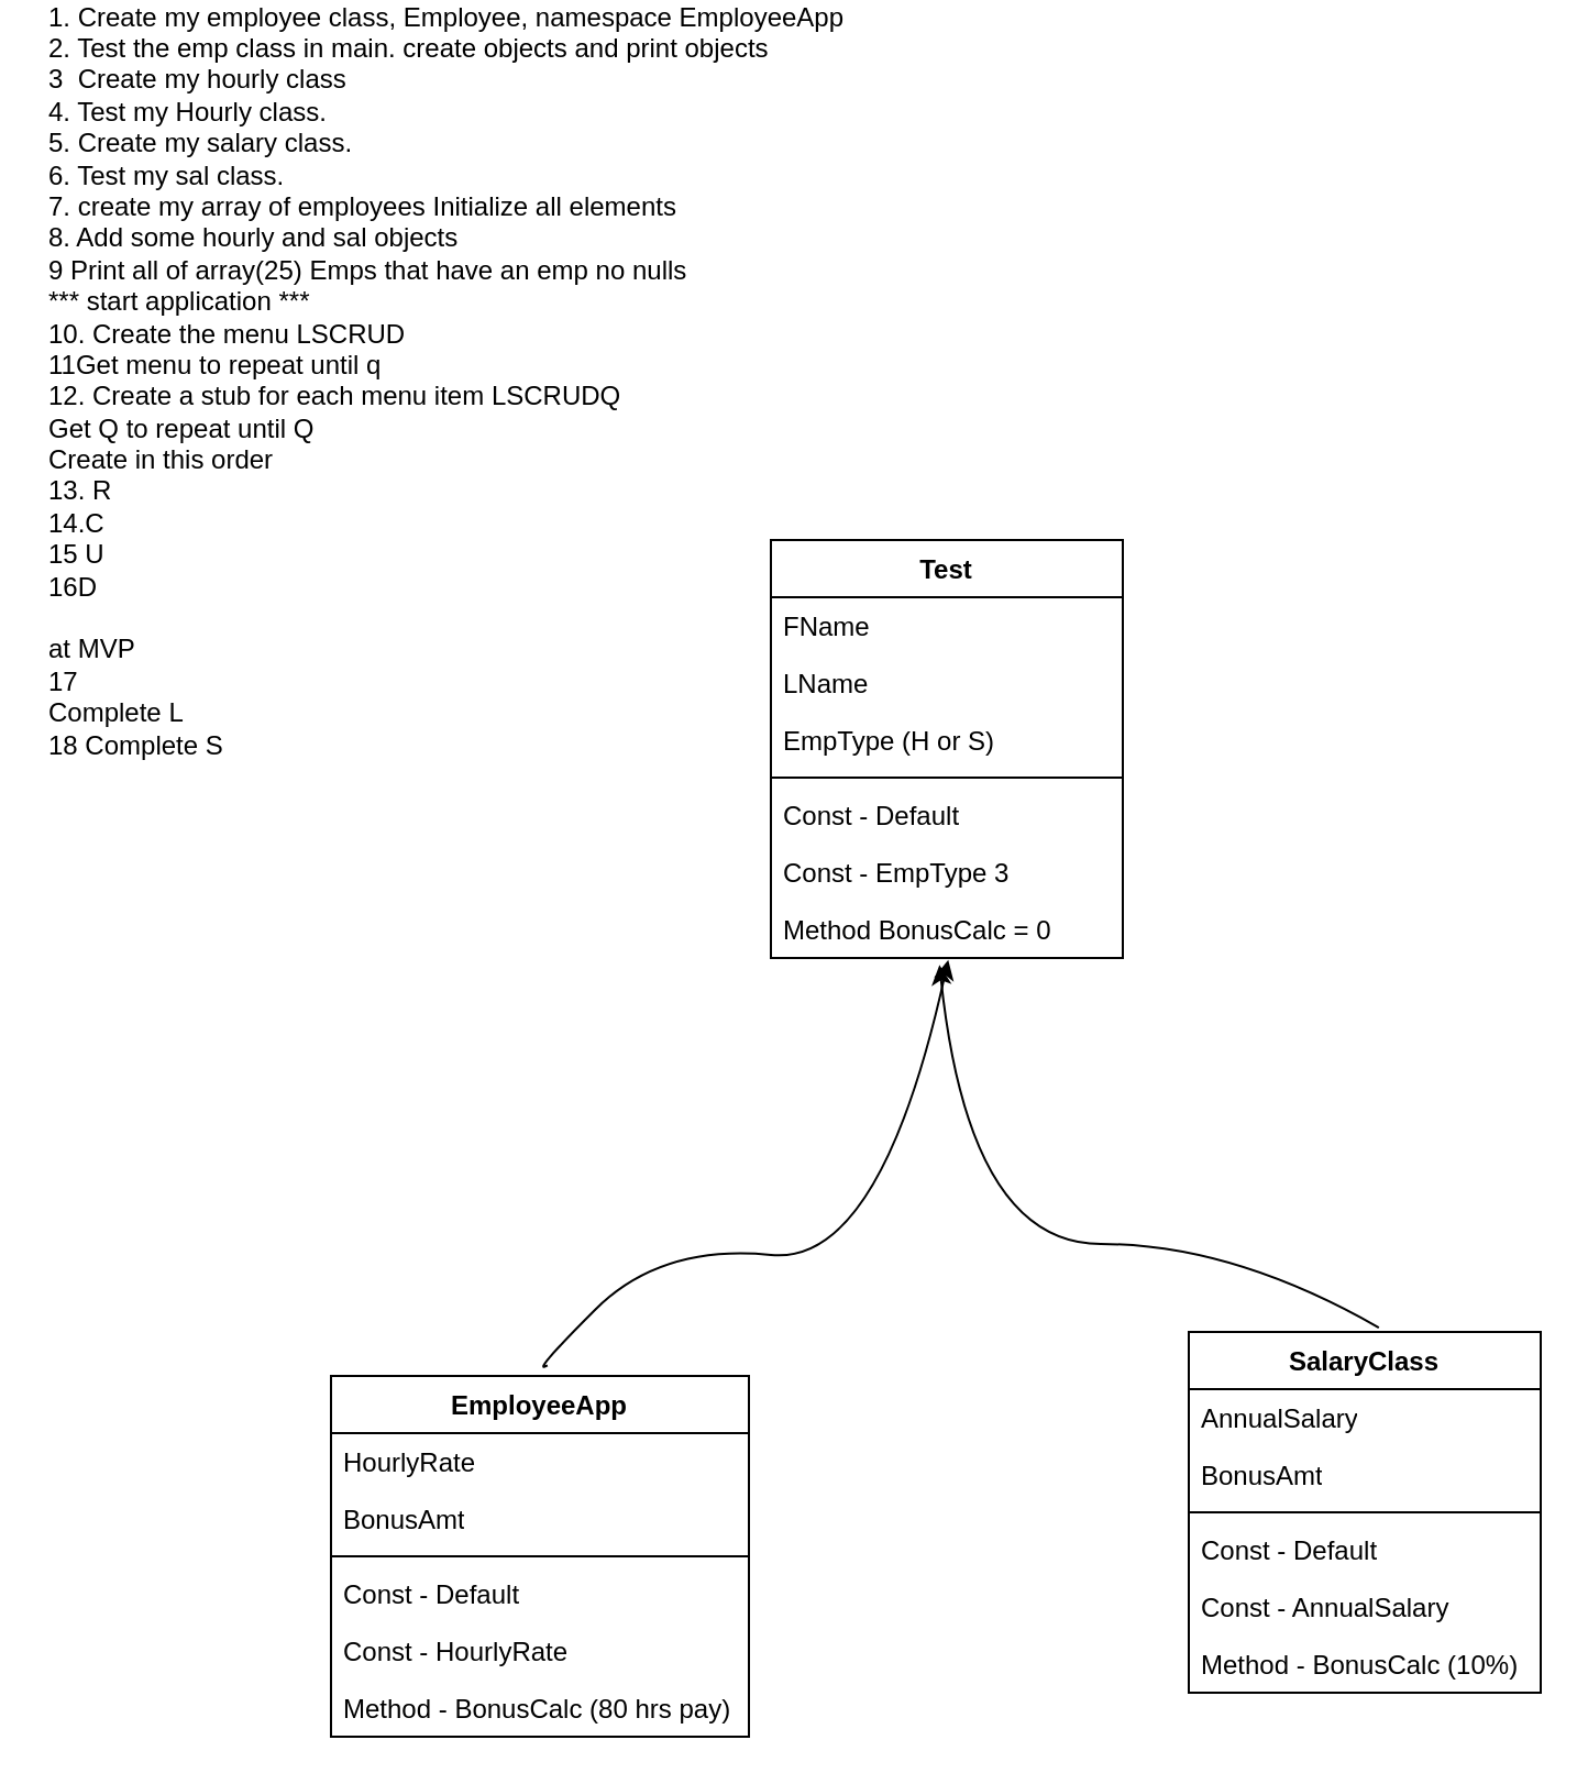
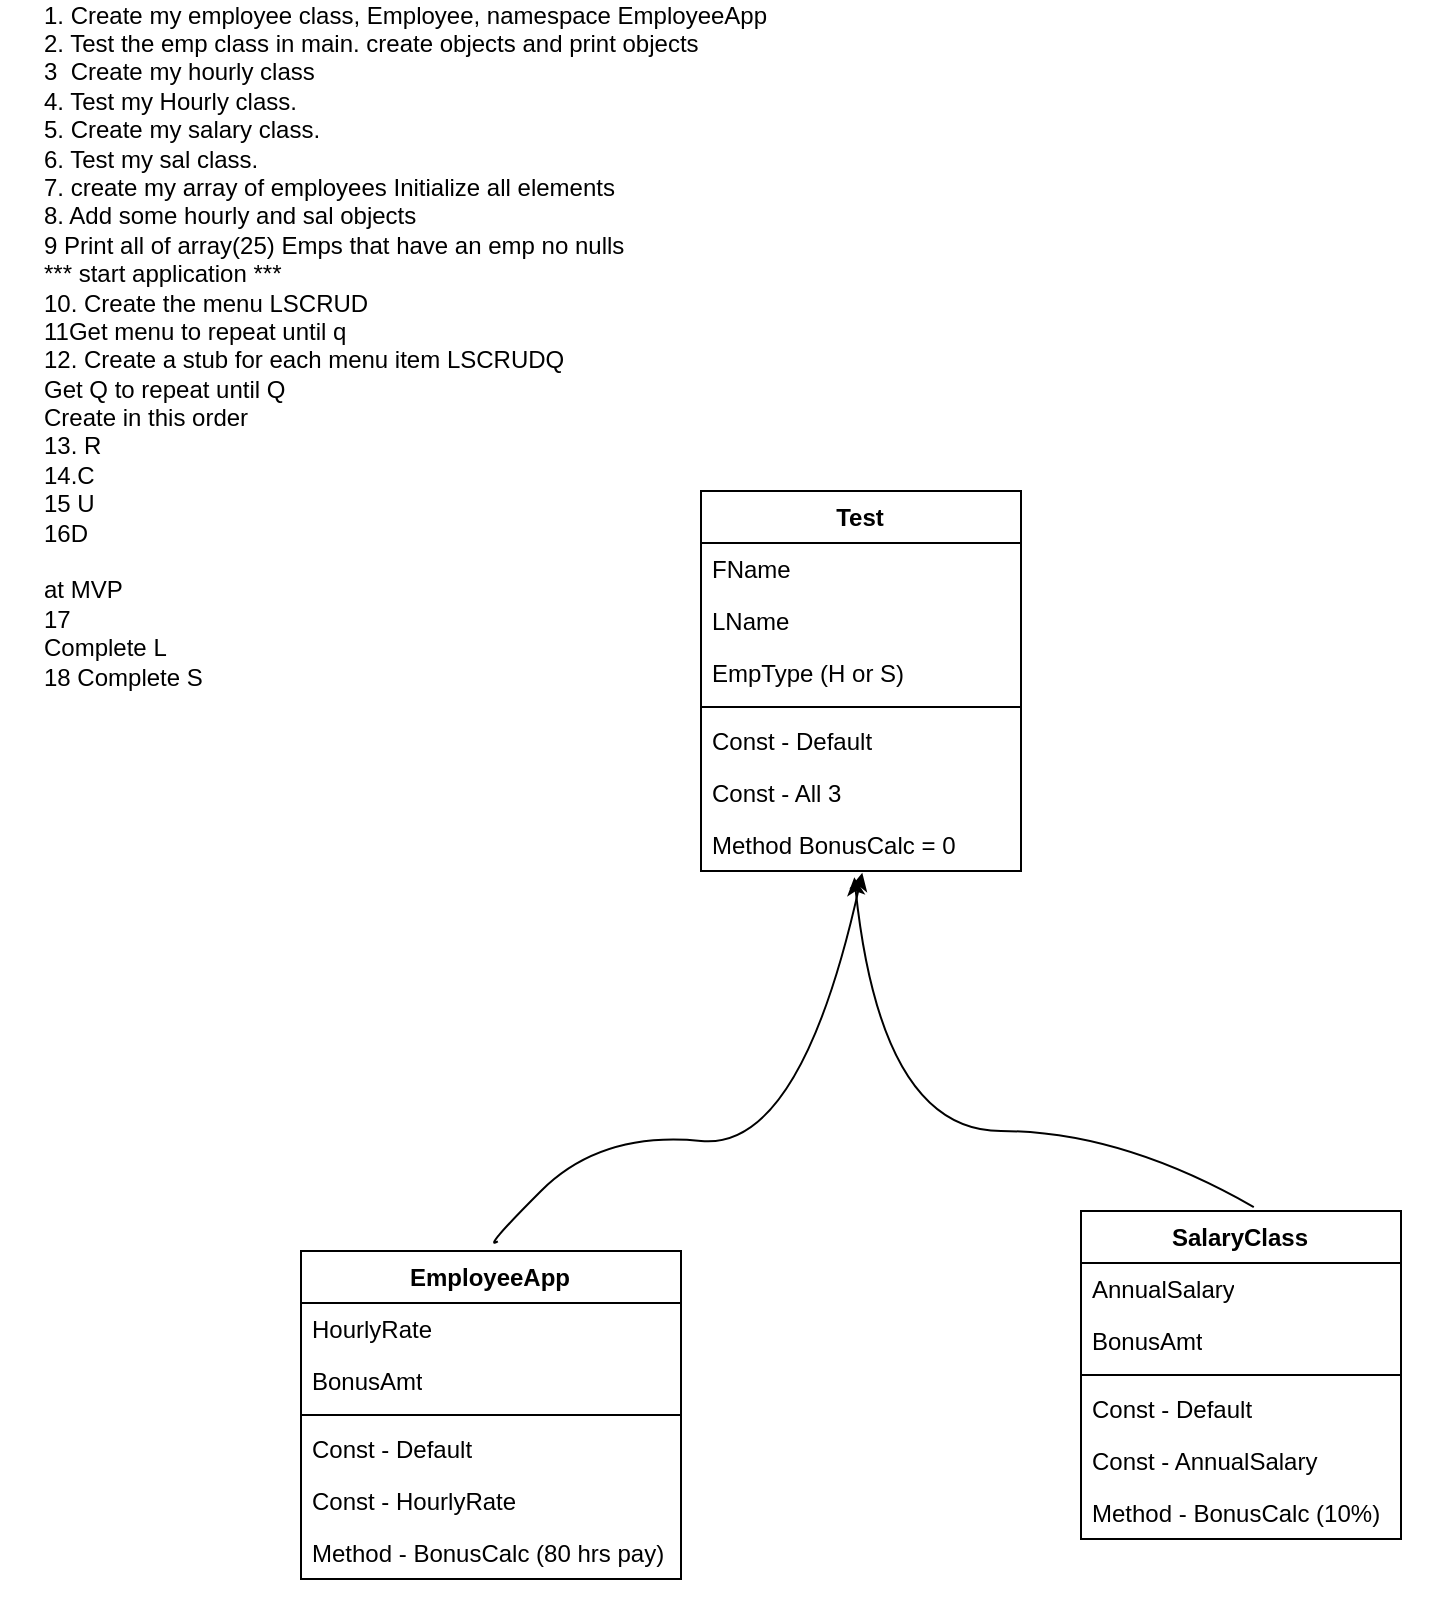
- <mxCell id="8" value="Const - EmpType 3" style="text;strokeColor=none;fillColor=none;align=left;verticalAlign=top;spacingLeft=4;spacingRight=4;overflow=hidden;rotatable=0;points=[[0,0.5],[1,0.5]];portConstraint=eastwest;whiteSpace=wrap;html=1;" vertex="1" parent="2"><mxGeometry y="138" width="160" height="26" as="geometry" /></mxCell>
+ <mxCell id="8" value="Const - All 3" style="text;strokeColor=none;fillColor=none;align=left;verticalAlign=top;spacingLeft=4;spacingRight=4;overflow=hidden;rotatable=0;points=[[0,0.5],[1,0.5]];portConstraint=eastwest;whiteSpace=wrap;html=1;" vertex="1" parent="2"><mxGeometry y="138" width="160" height="26" as="geometry" /></mxCell>
